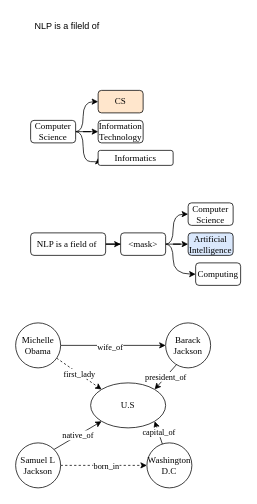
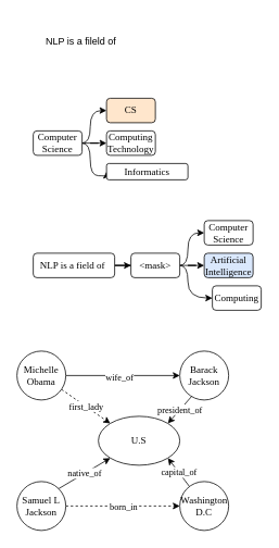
- <mxCell id="2" value="NLP is a fileld of&amp;nbsp;" style="text;html=1;align=center;verticalAlign=middle;resizable=0;points=[];autosize=1;strokeColor=none;fillColor=none;" vertex="1" parent="1"><mxGeometry x="35" y="20" width="110" height="30" as="geometry" /></mxCell>
+ <mxCell id="2" value="NLP is a fileld of&amp;nbsp;" style="text;html=1;align=center;verticalAlign=middle;resizable=0;points=[];autosize=1;strokeColor=none;fillColor=none;" vertex="1" parent="1"><mxGeometry x="45" y="35" width="110" height="30" as="geometry" /></mxCell>
- <mxCell id="17" value="&lt;font face=&quot;Times New Roman&quot;&gt;Information Technology&lt;/font&gt;" style="rounded=1;whiteSpace=wrap;html=1;" vertex="1" parent="1"><mxGeometry x="130" y="160" width="60" height="30" as="geometry" /></mxCell>
+ <mxCell id="17" value="&lt;font face=&quot;Times New Roman&quot;&gt;Computing Technology&lt;/font&gt;" style="rounded=1;whiteSpace=wrap;html=1;" vertex="1" parent="1"><mxGeometry x="130" y="160" width="60" height="30" as="geometry" /></mxCell>
- <mxCell id="30" value="Washington D.C" style="ellipse;whiteSpace=wrap;html=1;flipH=1;flipV=1;fontFamily=Times New Roman;" vertex="1" parent="1"><mxGeometry x="195" y="590" width="60" height="60" as="geometry" /></mxCell>
+ <mxCell id="30" value="Washington D.C" style="ellipse;whiteSpace=wrap;html=1;flipH=1;flipV=1;fontFamily=Times New Roman;" vertex="1" parent="1"><mxGeometry x="220" y="590" width="60" height="60" as="geometry" /></mxCell>
